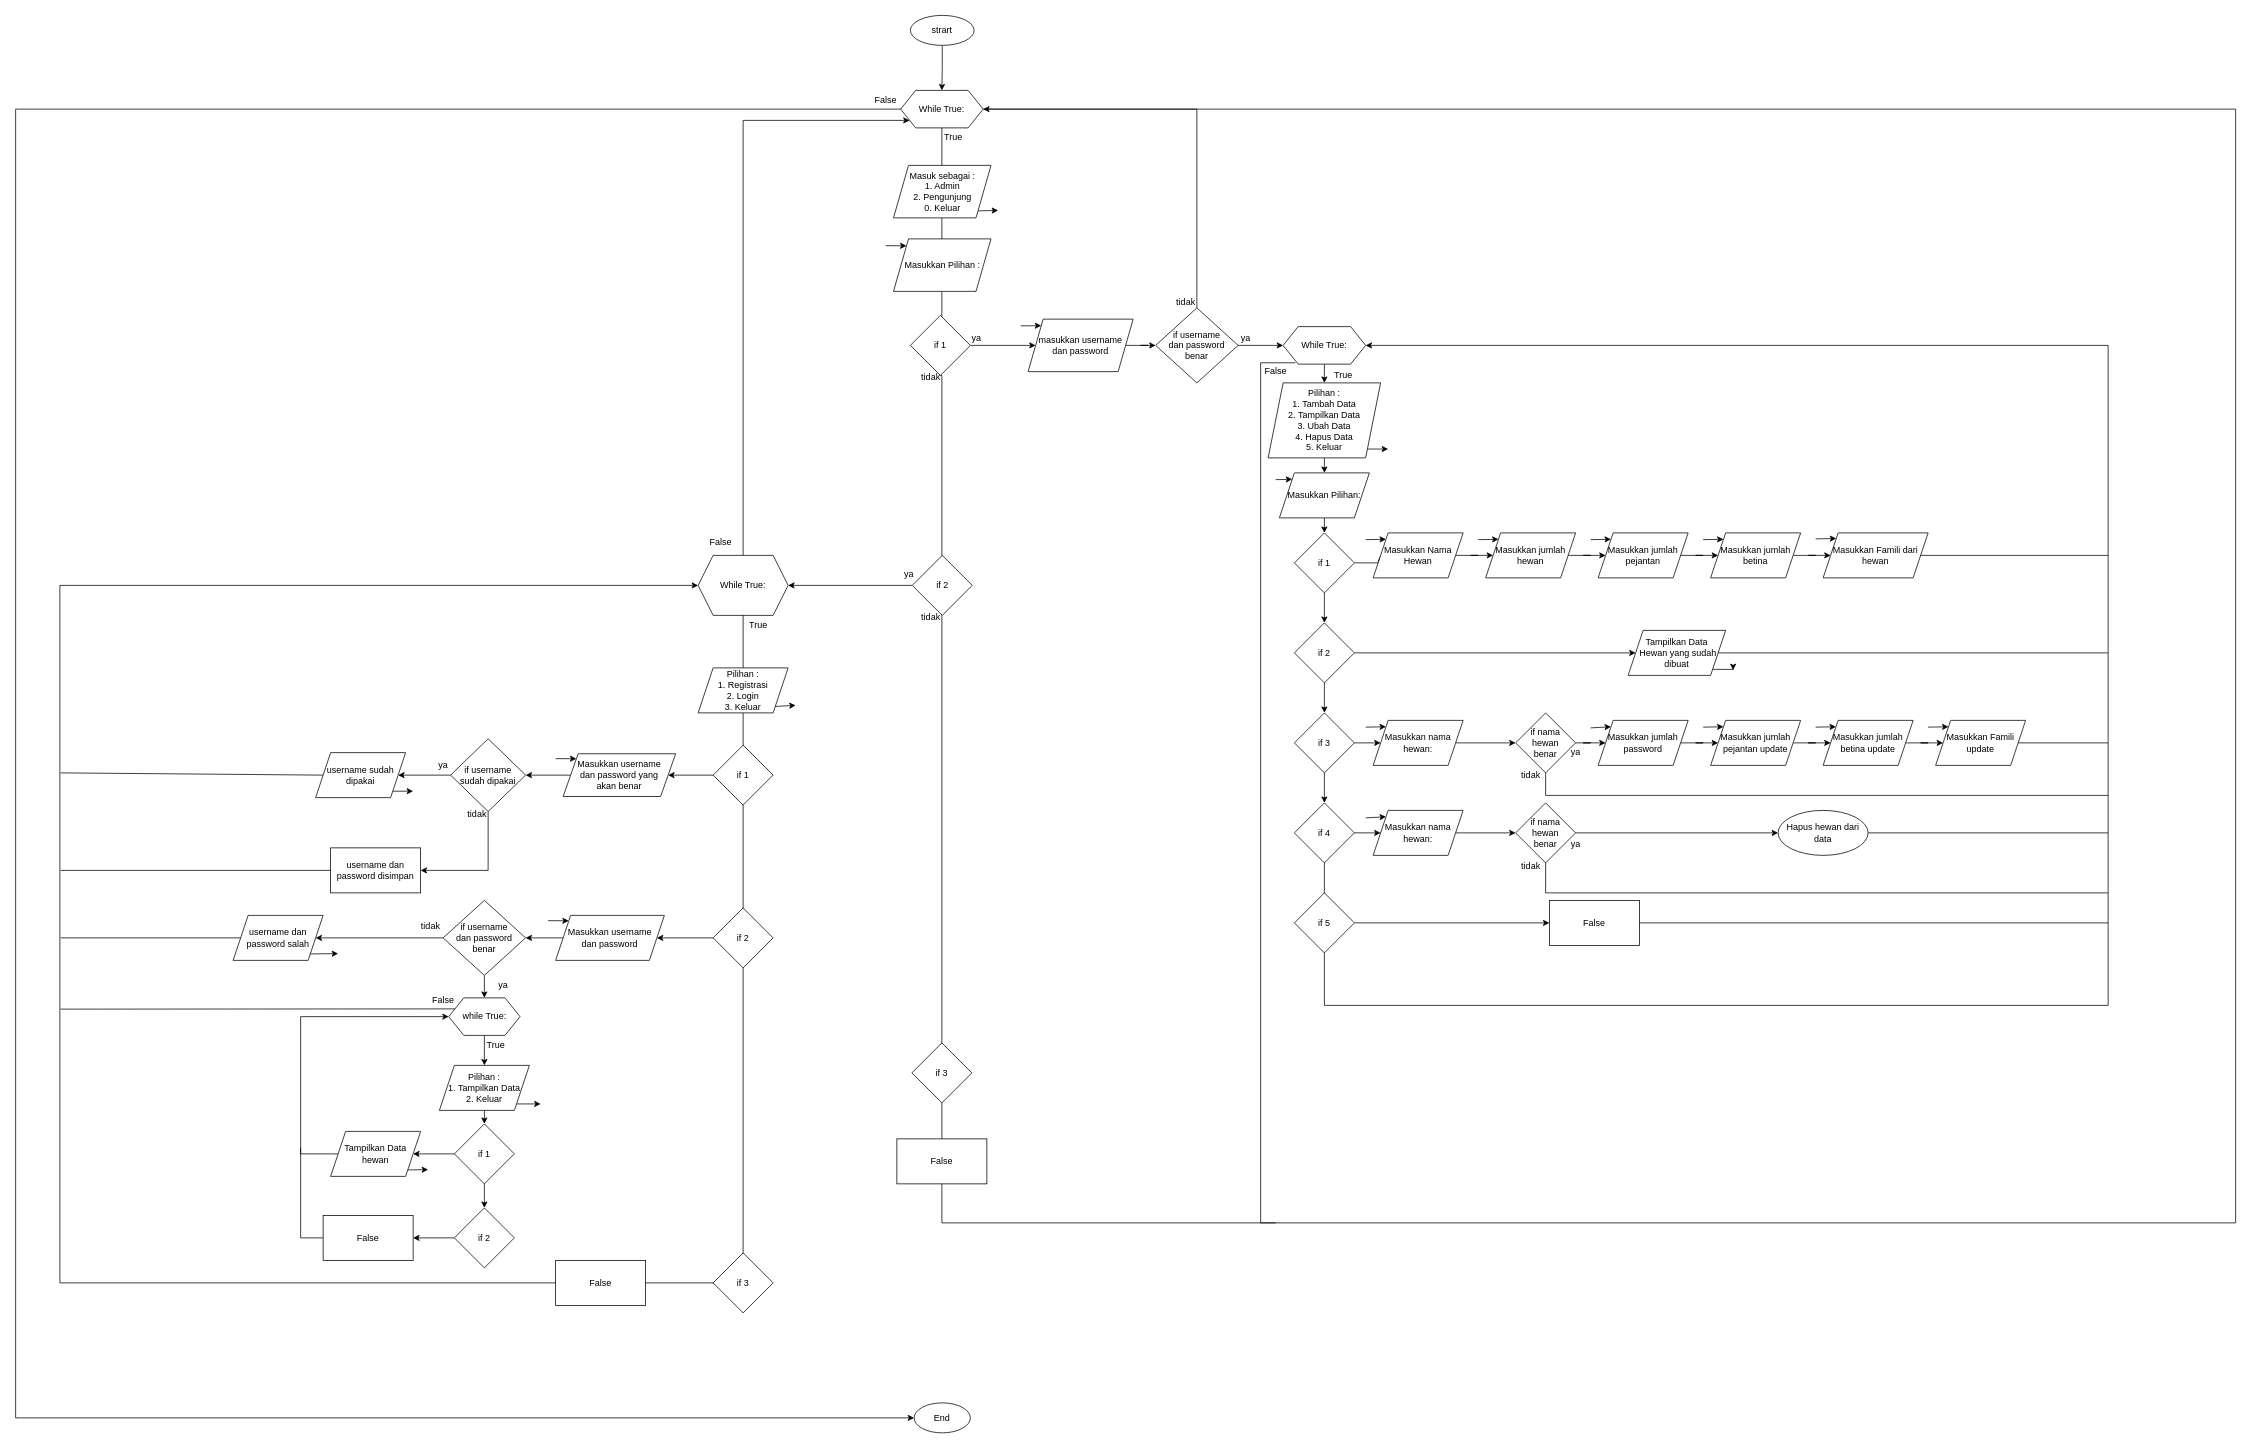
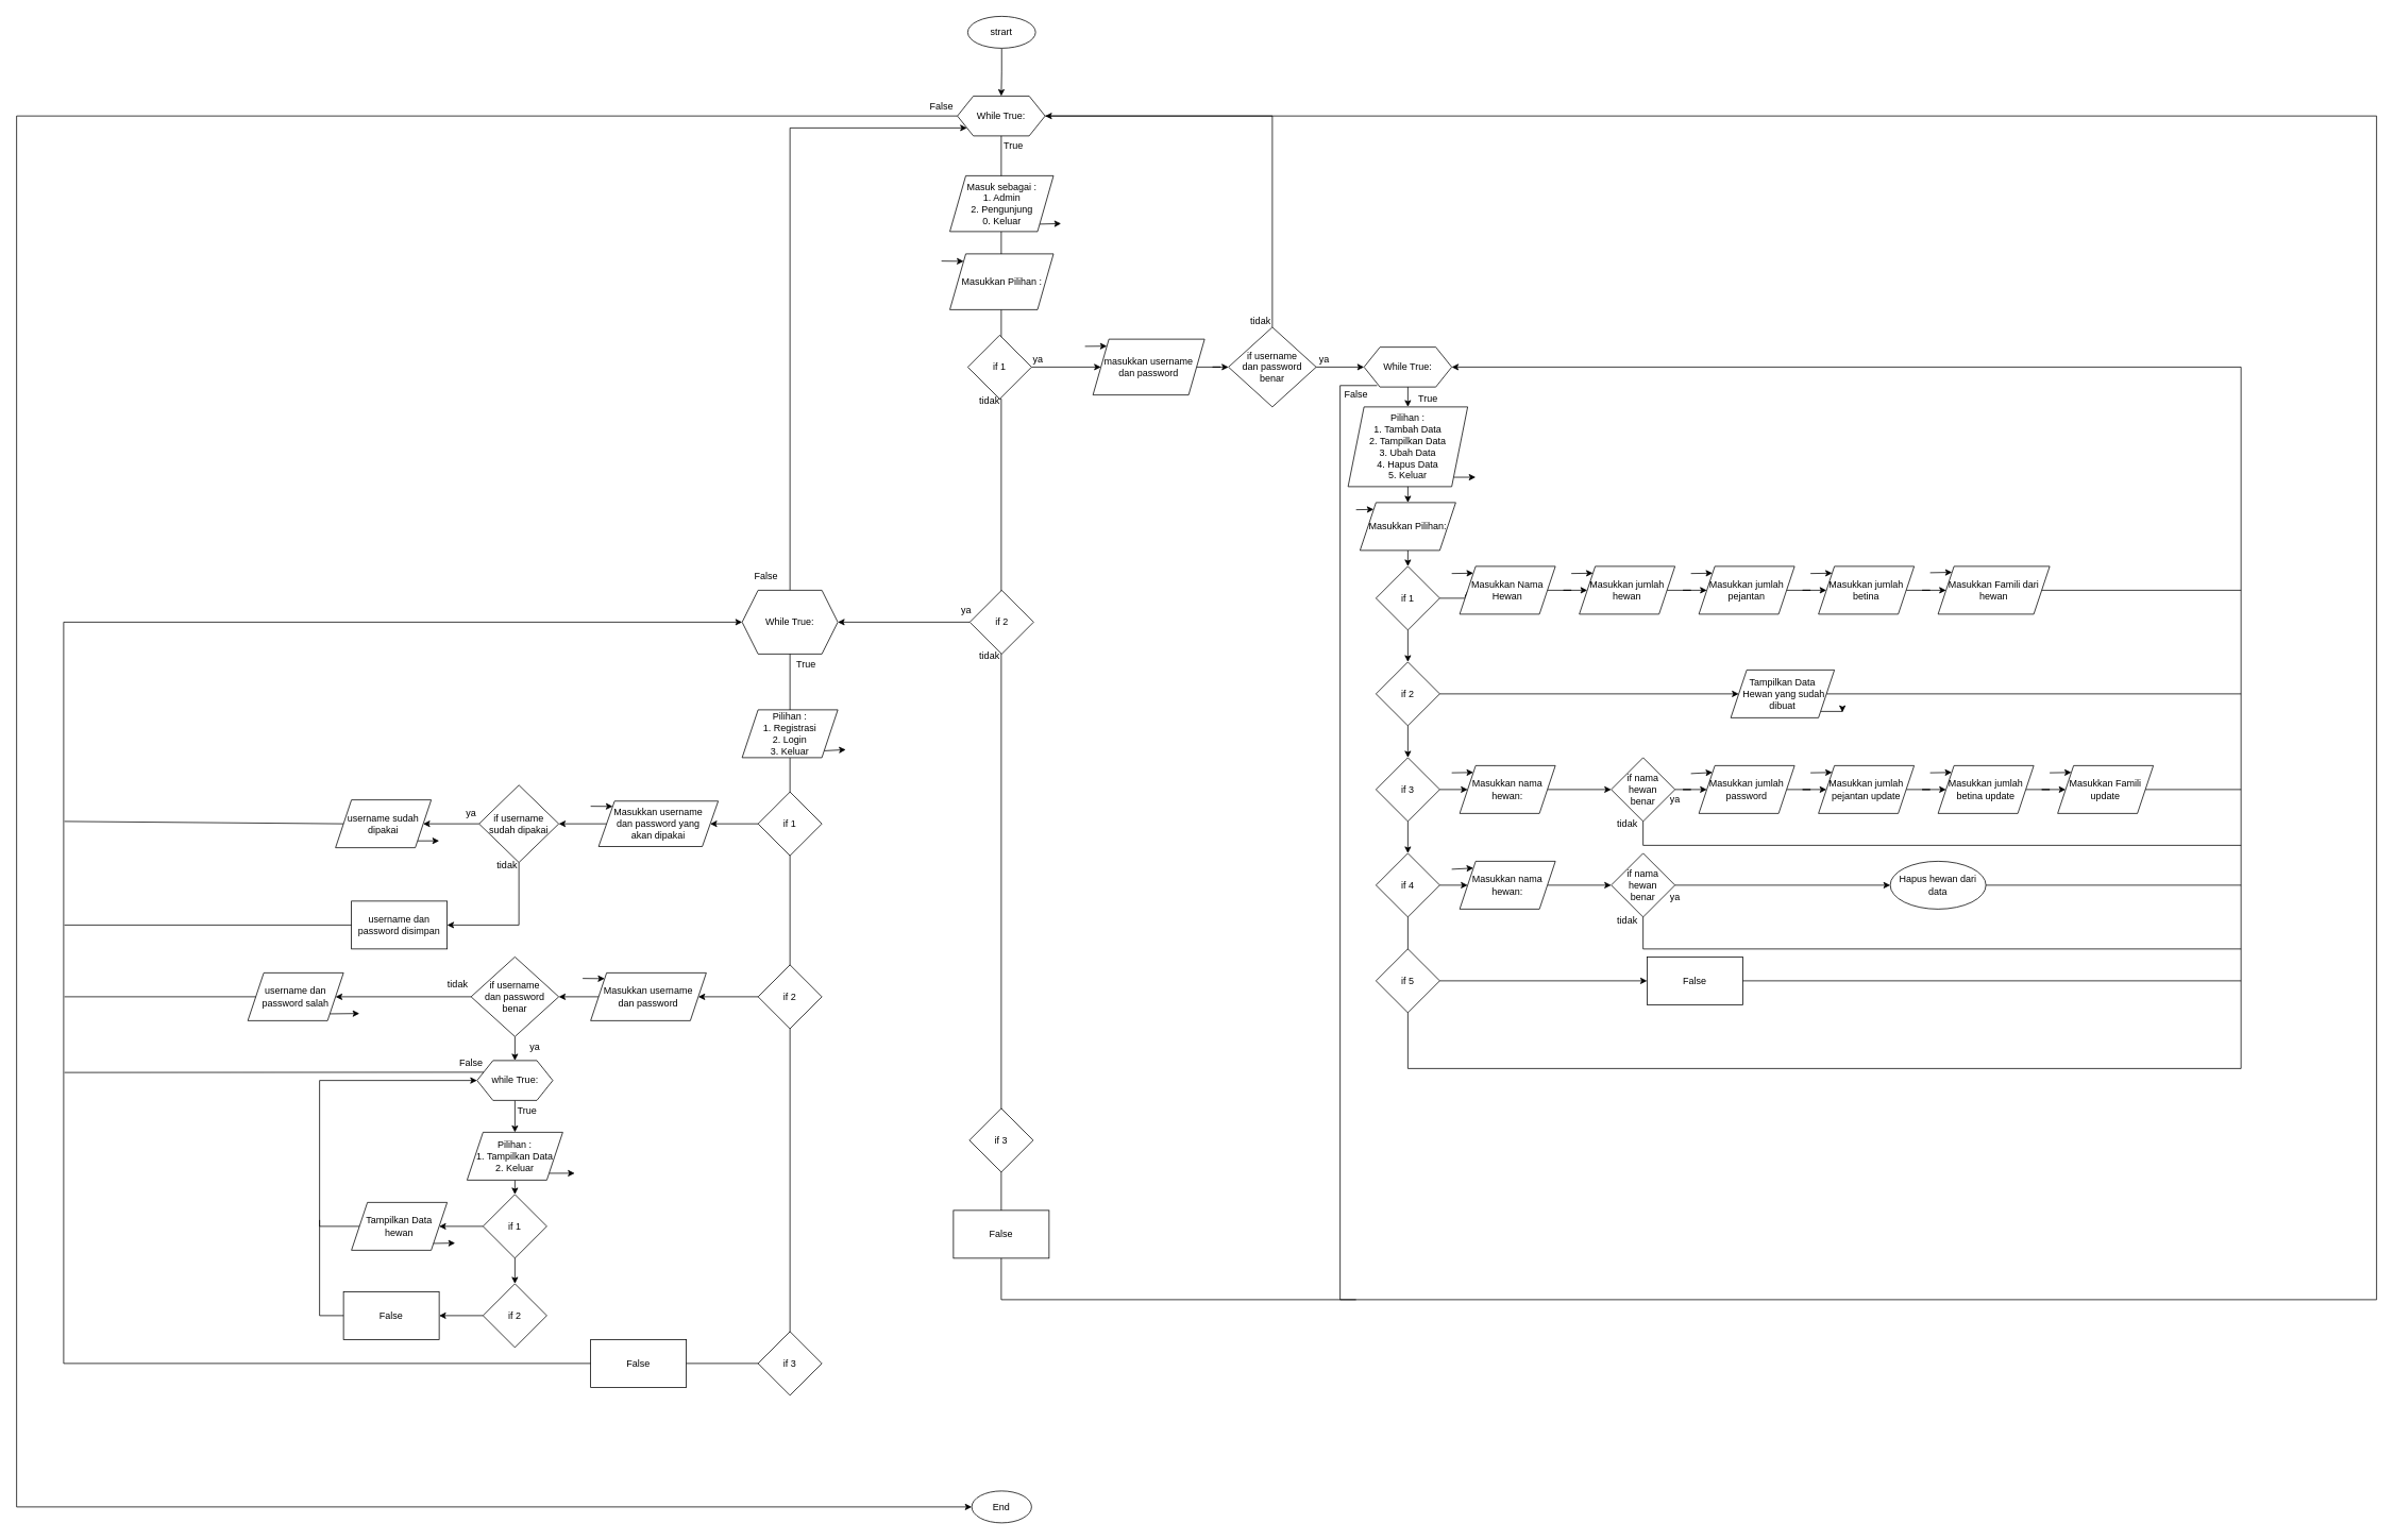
- <mxCell id="110" value="Masukkan username&lt;div&gt;dan password yang&lt;/div&gt;&lt;div&gt;akan benar&lt;/div&gt;" style="shape=parallelogram;perimeter=parallelogramPerimeter;whiteSpace=wrap;html=1;fixedSize=1;" parent="1" vertex="1"><mxGeometry x="750" y="1004.5" width="150" height="57" as="geometry" /></mxCell>
+ <mxCell id="110" value="Masukkan username&lt;div&gt;dan password yang&lt;/div&gt;&lt;div&gt;akan dipakai&lt;/div&gt;" style="shape=parallelogram;perimeter=parallelogramPerimeter;whiteSpace=wrap;html=1;fixedSize=1;" parent="1" vertex="1"><mxGeometry x="750" y="1004.5" width="150" height="57" as="geometry" /></mxCell>
